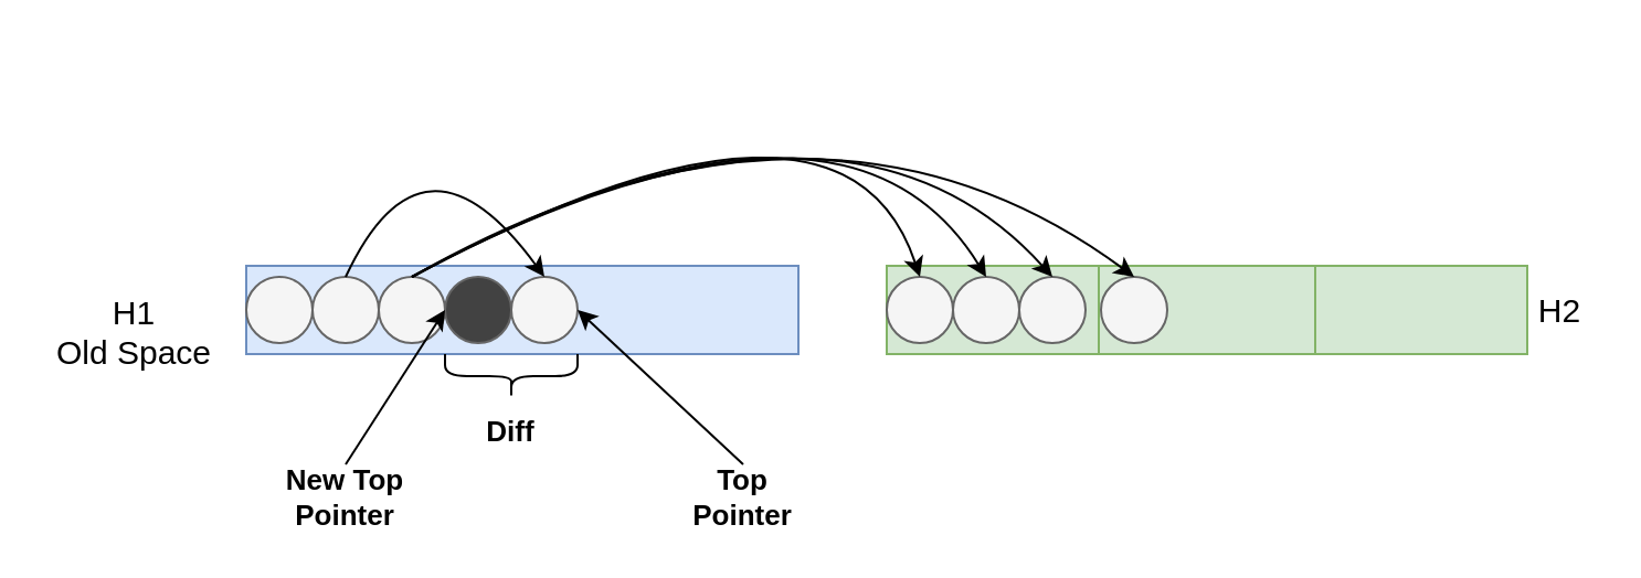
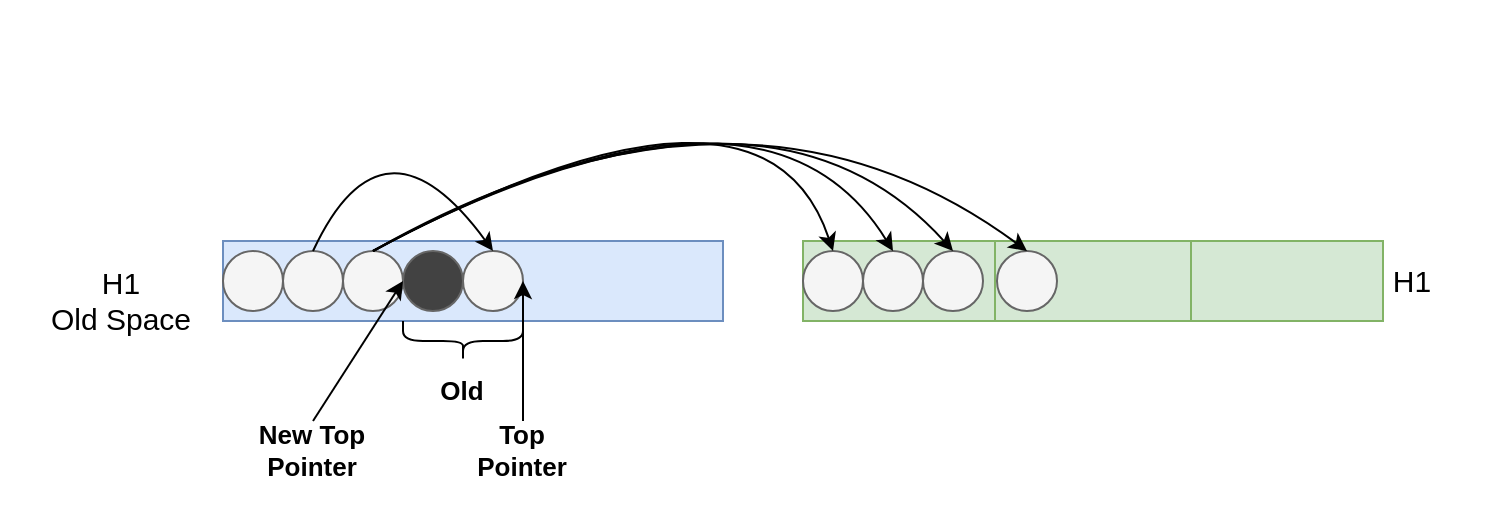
- <mxCell id="9" value="&lt;span style=&quot;font-size: 15px;&quot;&gt;H2&lt;/span&gt;" style="text;html=1;align=center;verticalAlign=middle;whiteSpace=wrap;rounded=0;" vertex="1" parent="1"><mxGeometry x="691" y="120" width="30" height="40" as="geometry" /></mxCell>
+ <mxCell id="9" value="&lt;span style=&quot;font-size: 15px;&quot;&gt;H1&lt;/span&gt;" style="text;html=1;align=center;verticalAlign=middle;whiteSpace=wrap;rounded=0;" vertex="1" parent="1"><mxGeometry x="691" y="120" width="30" height="40" as="geometry" /></mxCell>
- <mxCell id="29" value="&lt;b&gt;&lt;font style=&quot;font-size: 13px;&quot;&gt;Diff&lt;/font&gt;&lt;/b&gt;" style="text;html=1;align=center;verticalAlign=middle;whiteSpace=wrap;rounded=0;" vertex="1" parent="1"><mxGeometry x="201" y="180" width="60" height="30" as="geometry" /></mxCell>
+ <mxCell id="29" value="&lt;b&gt;&lt;font style=&quot;font-size: 13px;&quot;&gt;Old&lt;/font&gt;&lt;/b&gt;" style="text;html=1;align=center;verticalAlign=middle;whiteSpace=wrap;rounded=0;" vertex="1" parent="1"><mxGeometry x="201" y="180" width="60" height="30" as="geometry" /></mxCell>
- <mxCell id="23" value="&lt;b&gt;&lt;font style=&quot;font-size: 13px;&quot;&gt;Top Pointer&lt;/font&gt;&lt;/b&gt;" style="text;html=1;align=center;verticalAlign=middle;whiteSpace=wrap;rounded=0;" vertex="1" parent="1"><mxGeometry x="306" y="210" width="60" height="30" as="geometry" /></mxCell>
+ <mxCell id="23" value="&lt;b&gt;&lt;font style=&quot;font-size: 13px;&quot;&gt;Top Pointer&lt;/font&gt;&lt;/b&gt;" style="text;html=1;align=center;verticalAlign=middle;whiteSpace=wrap;rounded=0;" vertex="1" parent="1"><mxGeometry x="231" y="210" width="60" height="30" as="geometry" /></mxCell>
